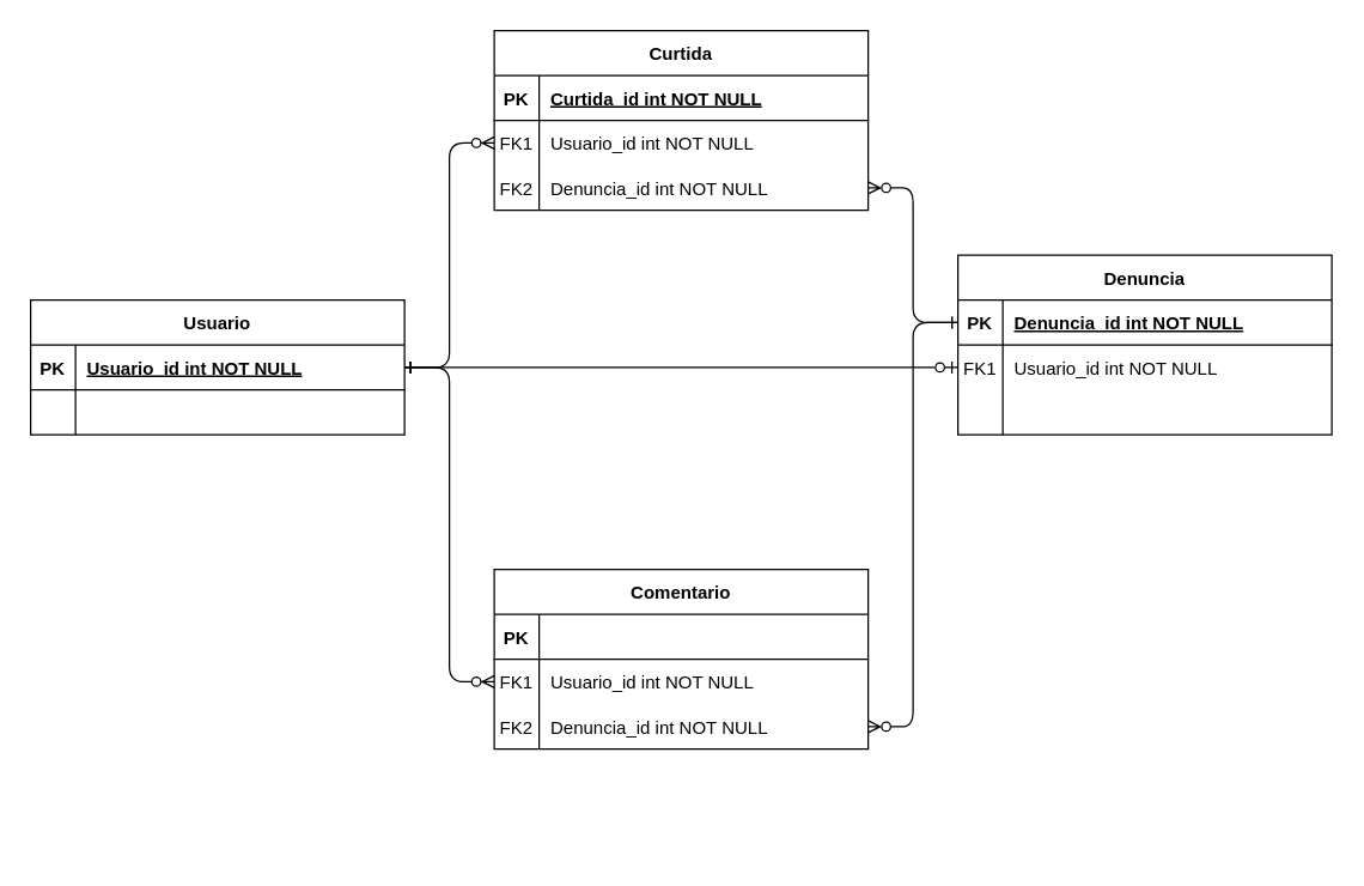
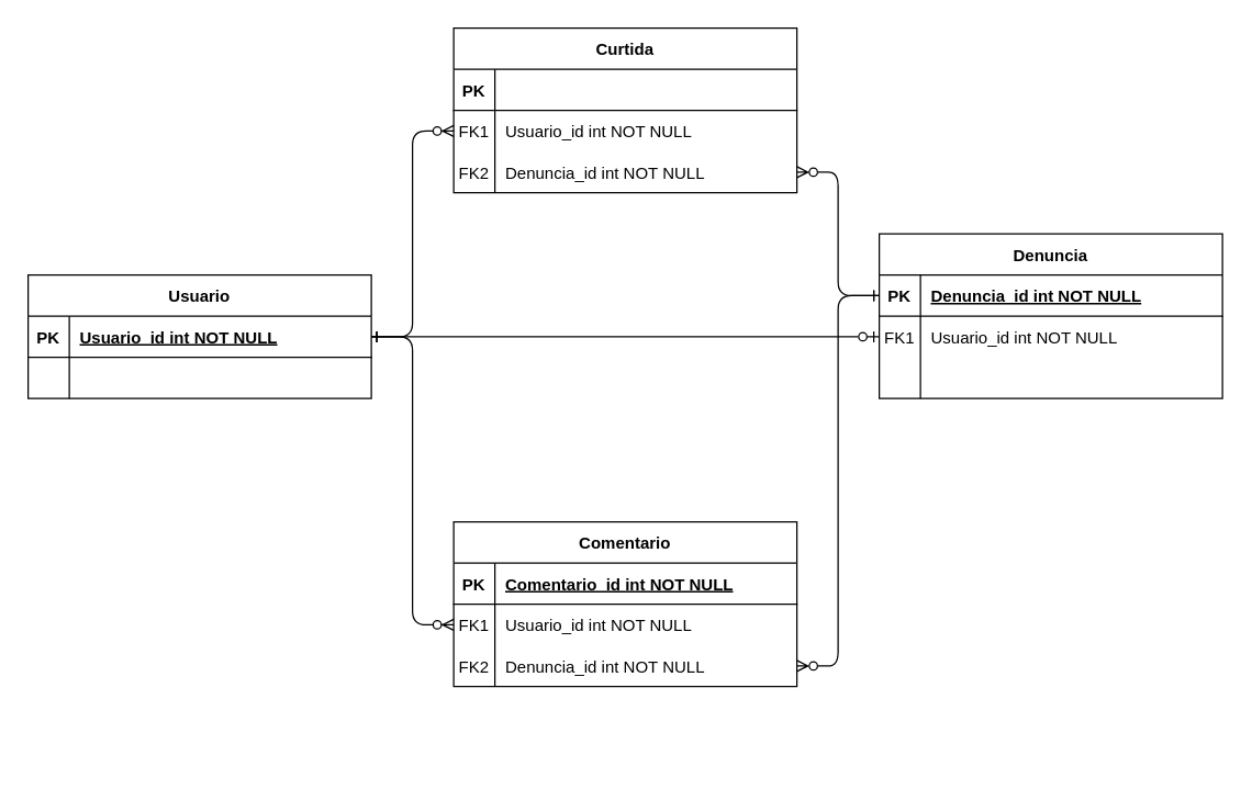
- <mxCell id="7" value="Curtida_id int NOT NULL " style="shape=partialRectangle;overflow=hidden;connectable=0;fillColor=none;top=0;left=0;bottom=0;right=0;align=left;spacingLeft=6;fontStyle=5;" vertex="1" parent="5"><mxGeometry x="30" width="220" height="30" as="geometry"><mxRectangle width="220" height="30" as="alternateBounds" /></mxGeometry></mxCell>
+ <mxCell id="26" value="Comentario_id int NOT NULL " style="shape=partialRectangle;overflow=hidden;connectable=0;fillColor=none;top=0;left=0;bottom=0;right=0;align=left;spacingLeft=6;fontStyle=5;" vertex="1" parent="24"><mxGeometry x="30" width="220" height="30" as="geometry"><mxRectangle width="220" height="30" as="alternateBounds" /></mxGeometry></mxCell>
